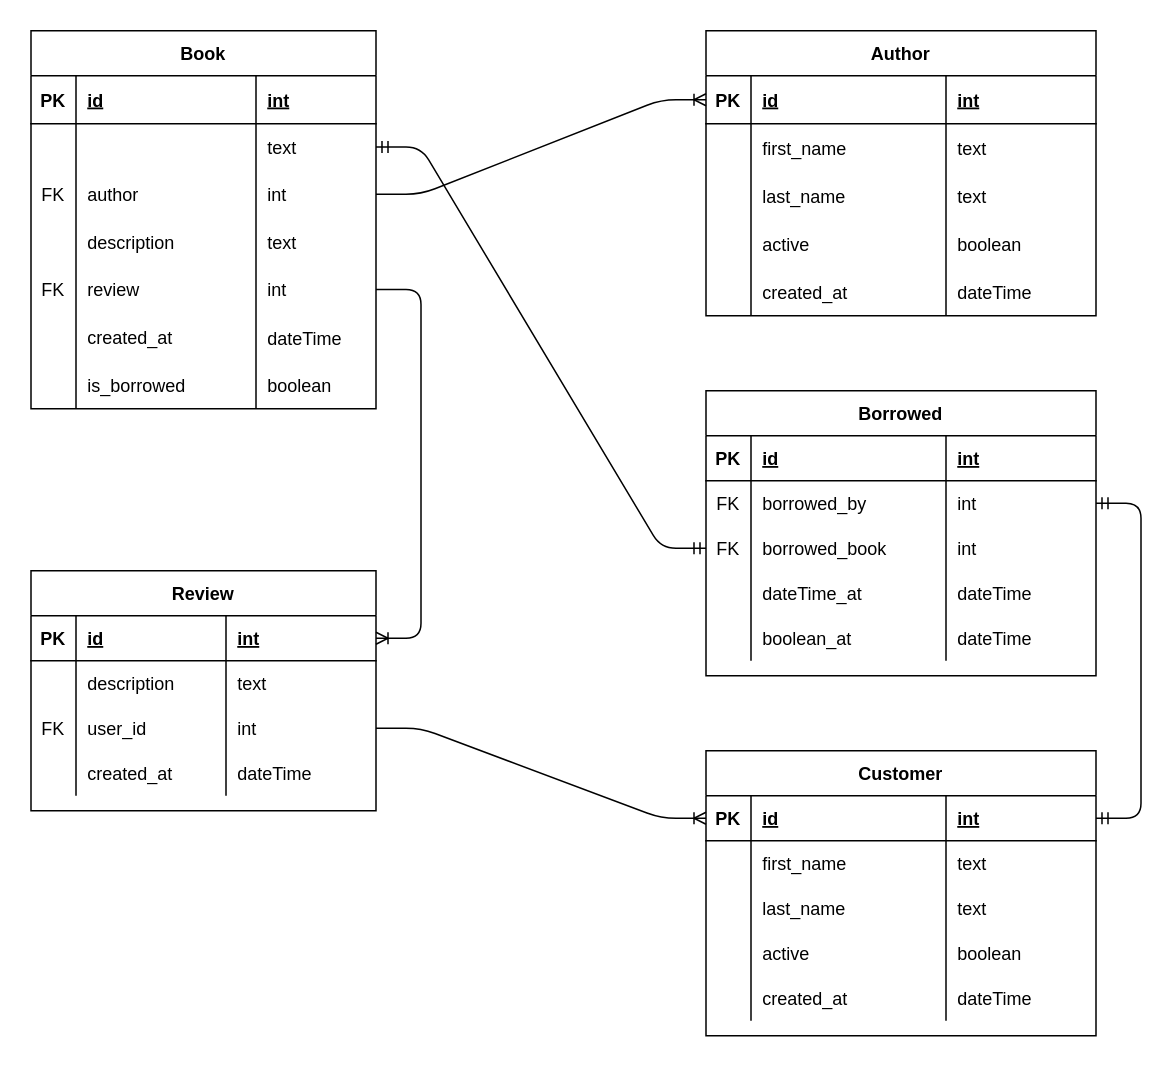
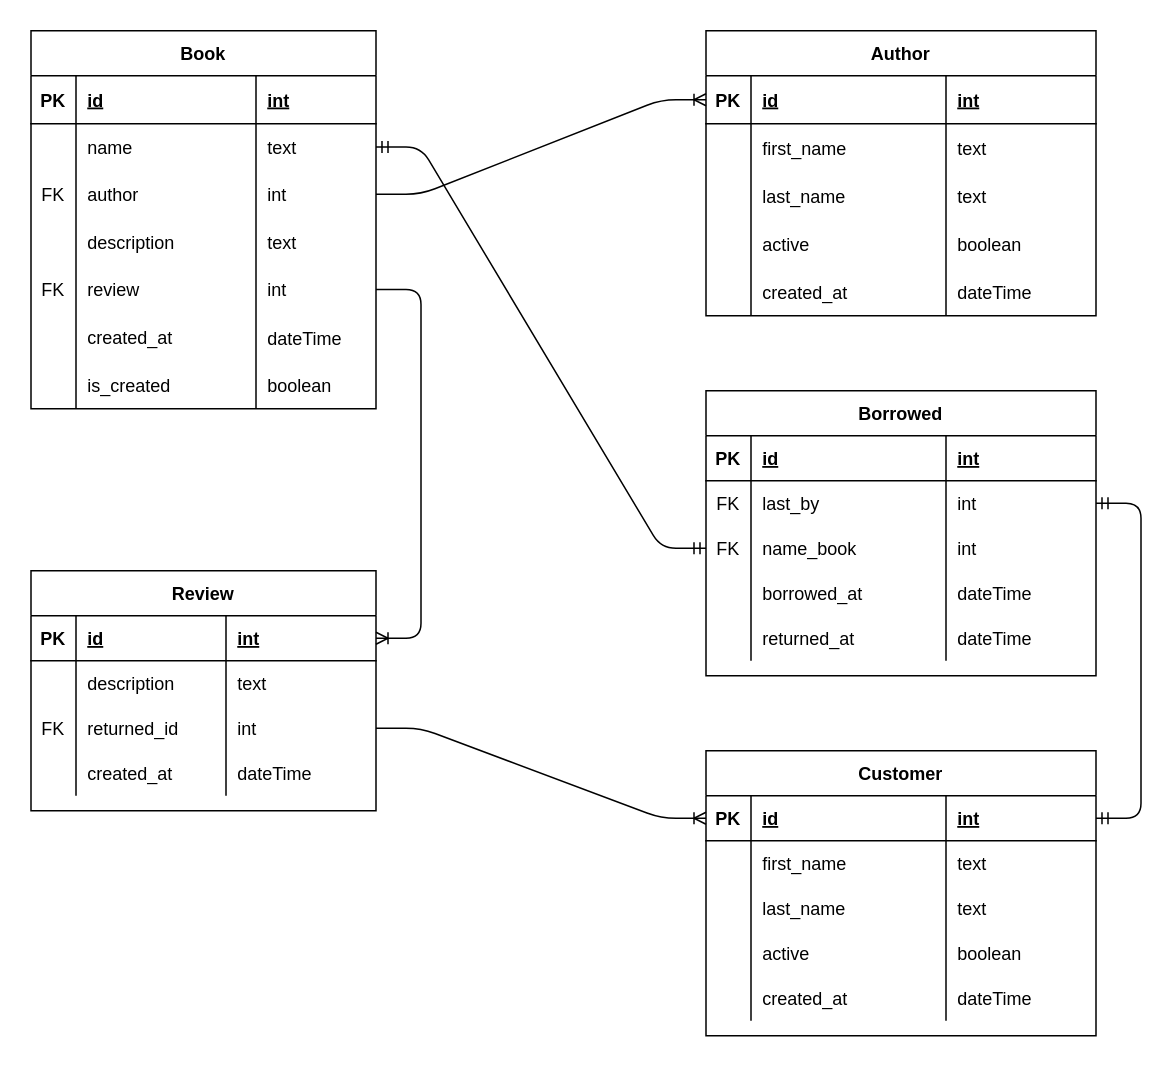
+ <mxCell id="9" value="name" style="shape=partialRectangle;connectable=0;fillColor=none;top=0;left=0;bottom=0;right=0;align=left;spacingLeft=6;overflow=hidden;" vertex="1" parent="7"><mxGeometry x="30" width="120" height="31" as="geometry" /></mxCell>
- <mxCell id="29" value="is_borrowed" style="shape=partialRectangle;connectable=0;fillColor=none;top=0;left=0;bottom=0;right=0;align=left;spacingLeft=6;overflow=hidden;" vertex="1" parent="27"><mxGeometry x="30" width="120" height="32" as="geometry" /></mxCell>
+ <mxCell id="29" value="is_created" style="shape=partialRectangle;connectable=0;fillColor=none;top=0;left=0;bottom=0;right=0;align=left;spacingLeft=6;overflow=hidden;" vertex="1" parent="27"><mxGeometry x="30" width="120" height="32" as="geometry" /></mxCell>
- <mxCell id="102" value="borrowed_by" style="shape=partialRectangle;connectable=0;fillColor=none;top=0;left=0;bottom=0;right=0;align=left;spacingLeft=6;overflow=hidden;" vertex="1" parent="100"><mxGeometry x="30" width="130" height="30" as="geometry" /></mxCell>
+ <mxCell id="102" value="last_by" style="shape=partialRectangle;connectable=0;fillColor=none;top=0;left=0;bottom=0;right=0;align=left;spacingLeft=6;overflow=hidden;" vertex="1" parent="100"><mxGeometry x="30" width="130" height="30" as="geometry" /></mxCell>
- <mxCell id="106" value="borrowed_book" style="shape=partialRectangle;connectable=0;fillColor=none;top=0;left=0;bottom=0;right=0;align=left;spacingLeft=6;overflow=hidden;" vertex="1" parent="104"><mxGeometry x="30" width="130" height="30" as="geometry" /></mxCell>
+ <mxCell id="106" value="name_book" style="shape=partialRectangle;connectable=0;fillColor=none;top=0;left=0;bottom=0;right=0;align=left;spacingLeft=6;overflow=hidden;" vertex="1" parent="104"><mxGeometry x="30" width="130" height="30" as="geometry" /></mxCell>
- <mxCell id="110" value="dateTime_at" style="shape=partialRectangle;connectable=0;fillColor=none;top=0;left=0;bottom=0;right=0;align=left;spacingLeft=6;overflow=hidden;" vertex="1" parent="108"><mxGeometry x="30" width="130" height="30" as="geometry" /></mxCell>
+ <mxCell id="110" value="borrowed_at" style="shape=partialRectangle;connectable=0;fillColor=none;top=0;left=0;bottom=0;right=0;align=left;spacingLeft=6;overflow=hidden;" vertex="1" parent="108"><mxGeometry x="30" width="130" height="30" as="geometry" /></mxCell>
- <mxCell id="114" value="boolean_at" style="shape=partialRectangle;connectable=0;fillColor=none;top=0;left=0;bottom=0;right=0;align=left;spacingLeft=6;overflow=hidden;" vertex="1" parent="112"><mxGeometry x="30" width="130" height="30" as="geometry" /></mxCell>
+ <mxCell id="114" value="returned_at" style="shape=partialRectangle;connectable=0;fillColor=none;top=0;left=0;bottom=0;right=0;align=left;spacingLeft=6;overflow=hidden;" vertex="1" parent="112"><mxGeometry x="30" width="130" height="30" as="geometry" /></mxCell>
- <mxCell id="64" value="user_id" style="shape=partialRectangle;connectable=0;fillColor=none;top=0;left=0;bottom=0;right=0;align=left;spacingLeft=6;overflow=hidden;" vertex="1" parent="62"><mxGeometry x="30" width="100" height="30" as="geometry" /></mxCell>
+ <mxCell id="64" value="returned_id" style="shape=partialRectangle;connectable=0;fillColor=none;top=0;left=0;bottom=0;right=0;align=left;spacingLeft=6;overflow=hidden;" vertex="1" parent="62"><mxGeometry x="30" width="100" height="30" as="geometry" /></mxCell>
